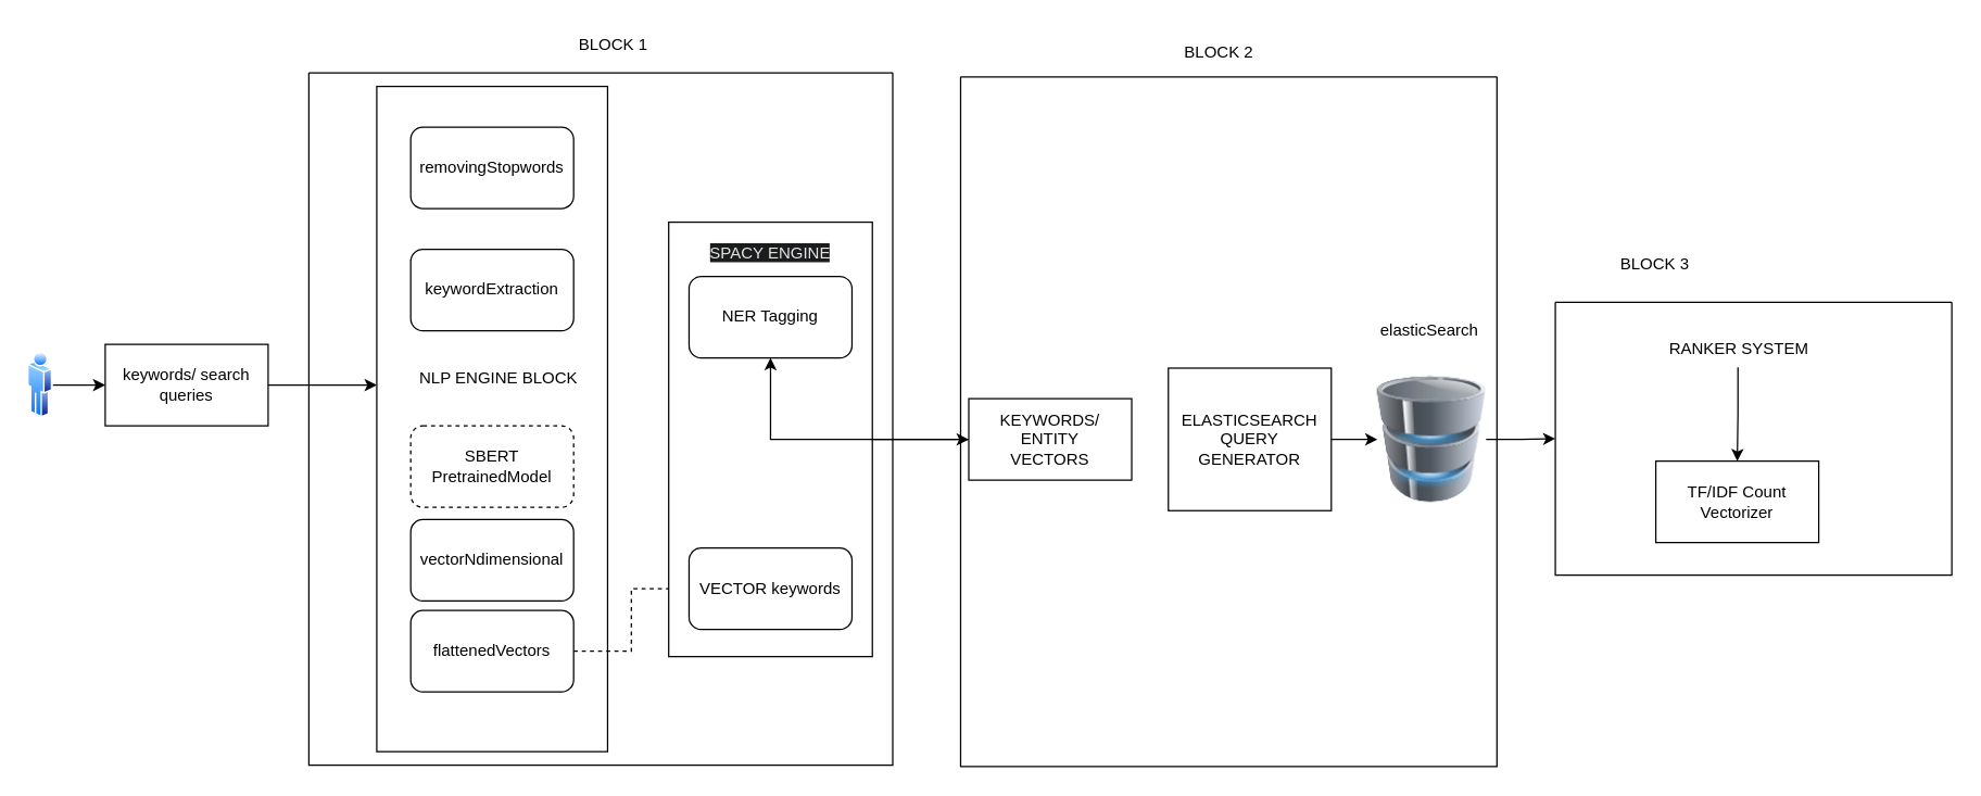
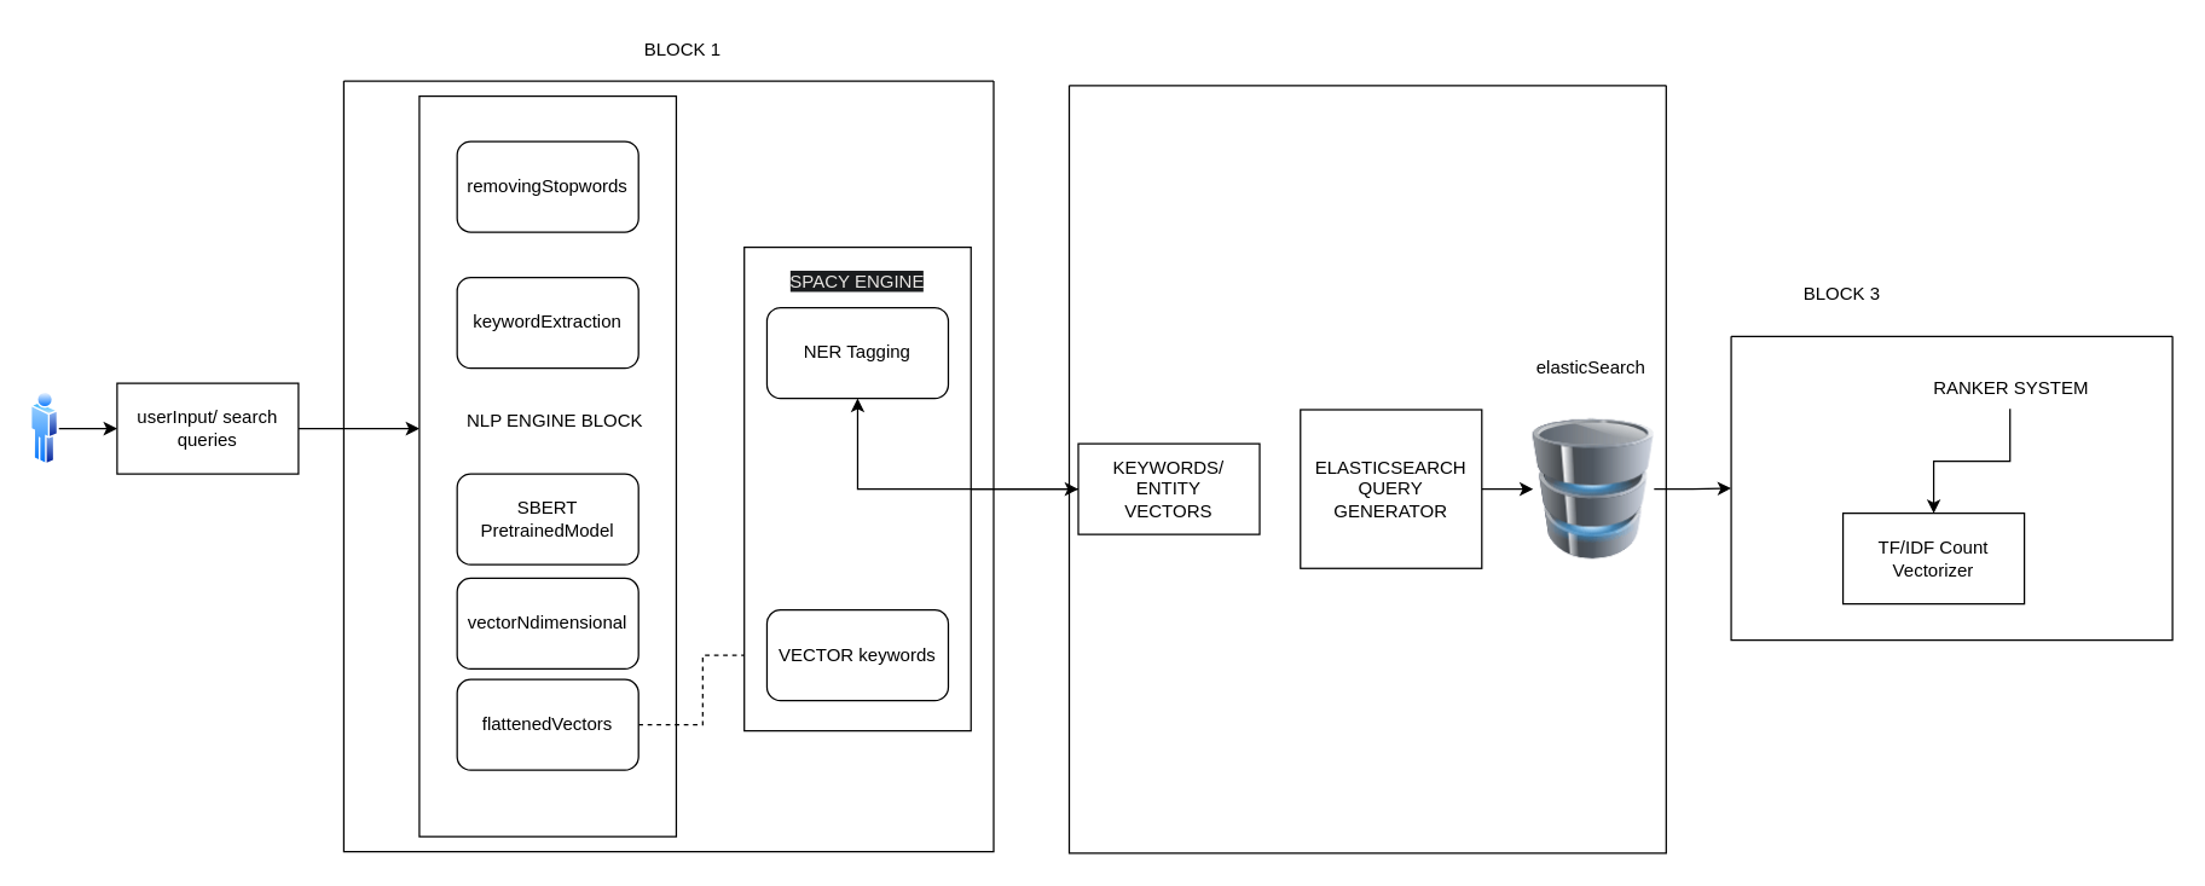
- <mxCell id="29" value="BLOCK 2" style="text;html=1;align=center;verticalAlign=middle;resizable=0;points=[];autosize=1;strokeColor=none;fillColor=none;" vertex="1" parent="1"><mxGeometry x="862" y="25" width="69" height="26" as="geometry" /></mxCell>
- <mxCell id="32" value="RANKER SYSTEM" style="text;html=1;align=center;verticalAlign=middle;resizable=0;points=[];autosize=1;strokeColor=none;fillColor=none;" vertex="1" parent="30"><mxGeometry x="74" y="22" width="121" height="26" as="geometry" /></mxCell>
+ <mxCell id="32" value="RANKER SYSTEM" style="text;html=1;align=center;verticalAlign=middle;resizable=0;points=[];autosize=1;strokeColor=none;fillColor=none;" vertex="1" parent="30"><mxGeometry x="124" y="22" width="121" height="26" as="geometry" /></mxCell>
- <mxCell id="3" value="keywords/ search queries" style="rounded=0;whiteSpace=wrap;html=1;" vertex="1" parent="1"><mxGeometry x="77" y="253" width="120" height="60" as="geometry" /></mxCell>
+ <mxCell id="3" value="userInput/ search queries" style="rounded=0;whiteSpace=wrap;html=1;" vertex="1" parent="1"><mxGeometry x="77" y="253" width="120" height="60" as="geometry" /></mxCell>
- <mxCell id="9" value="SBERT PretrainedModel" style="rounded=1;whiteSpace=wrap;html=1;dashed=1;" vertex="1" parent="1"><mxGeometry x="302" y="313" width="120" height="60" as="geometry" /></mxCell>
+ <mxCell id="9" value="SBERT PretrainedModel" style="rounded=1;whiteSpace=wrap;html=1;" vertex="1" parent="1"><mxGeometry x="302" y="313" width="120" height="60" as="geometry" /></mxCell>
